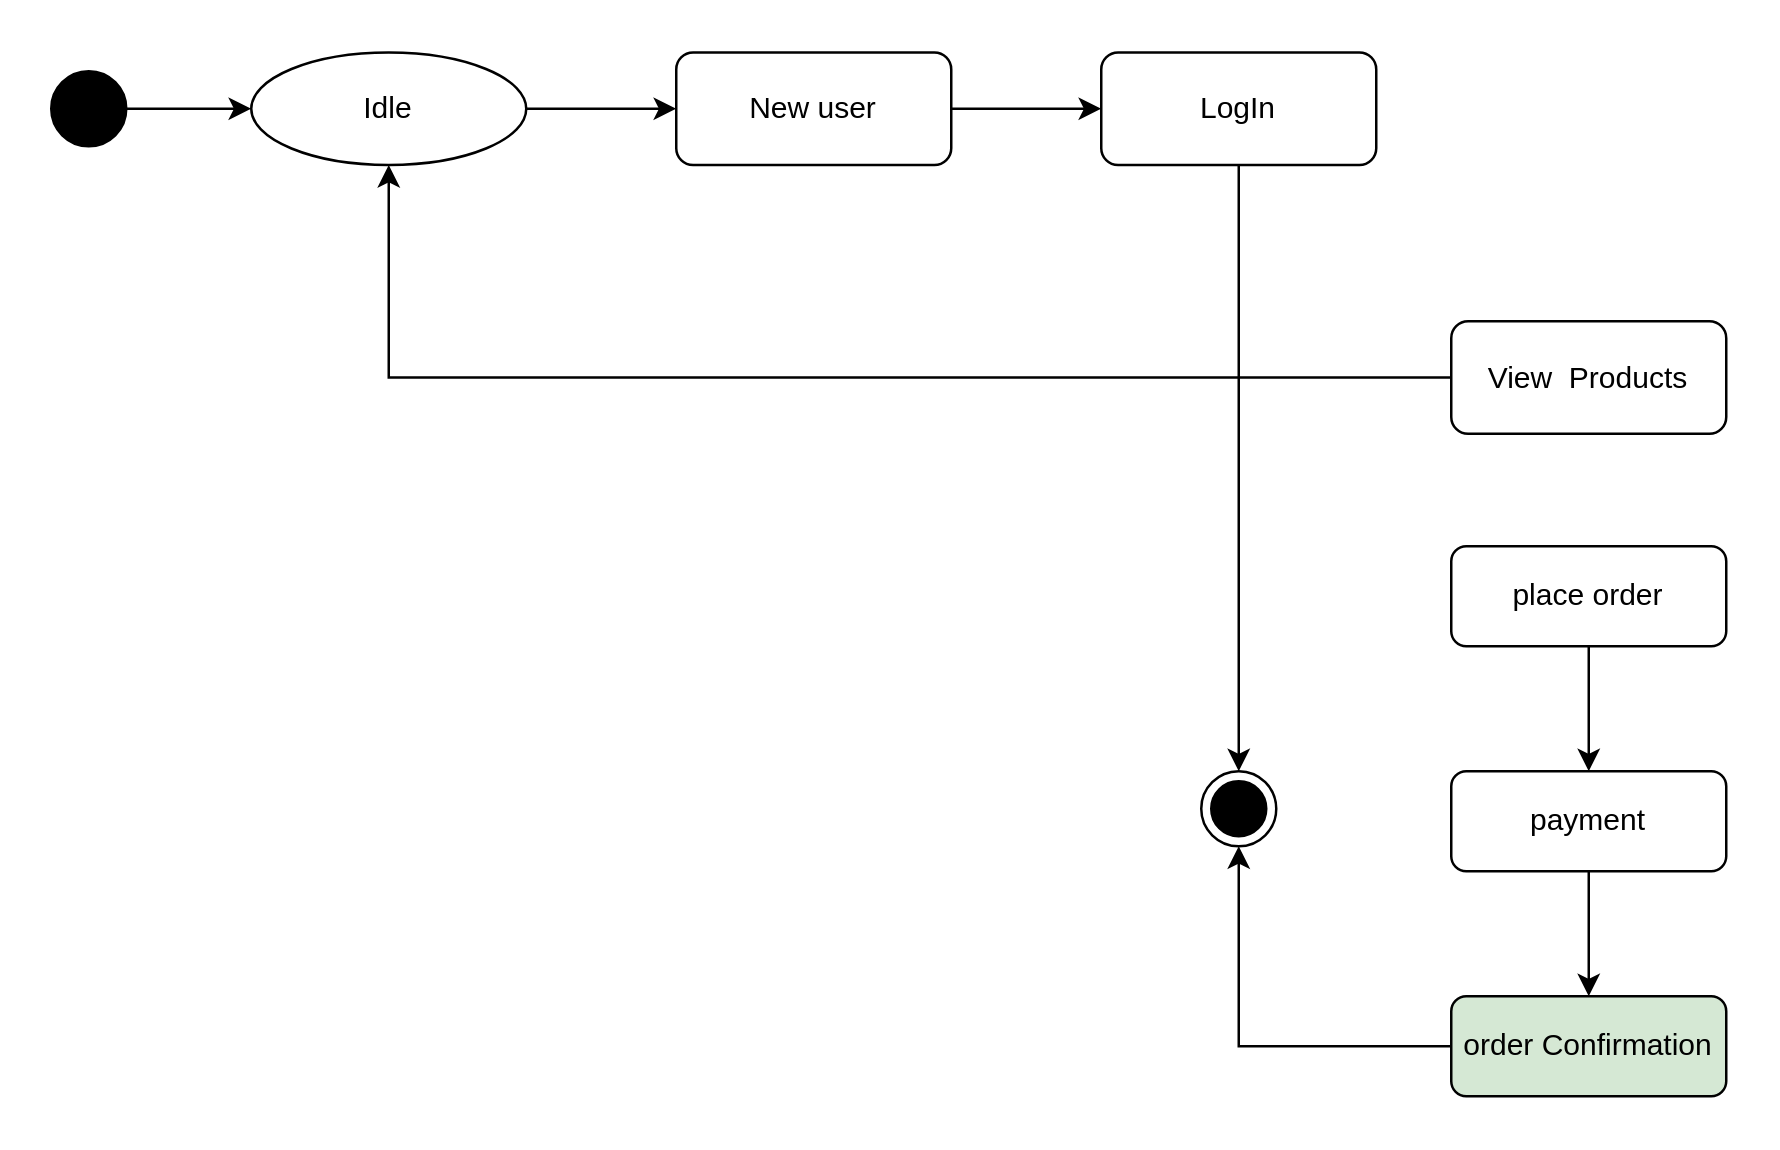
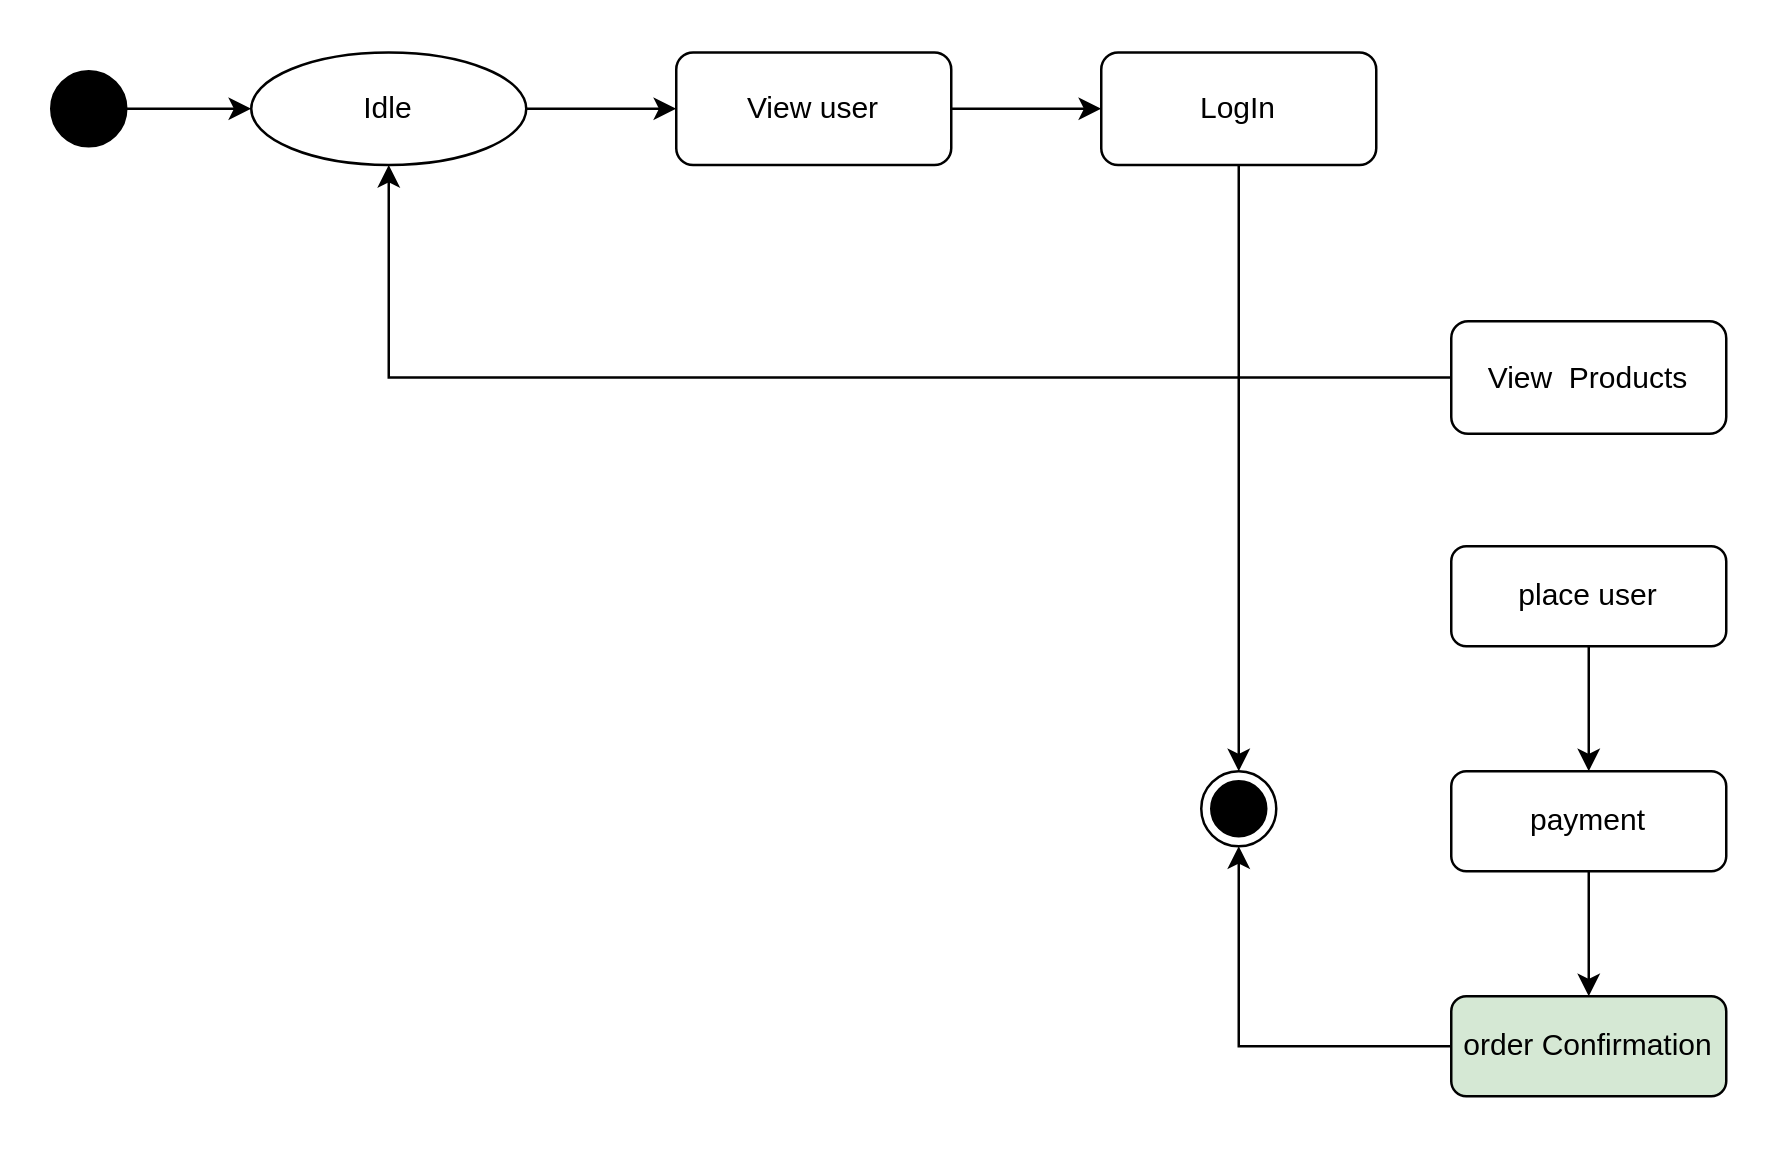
- <mxCell id="7" value="New user" style="rounded=1;whiteSpace=wrap;html=1;" vertex="1" parent="1"><mxGeometry x="270" y="20.5" width="110" height="45" as="geometry" /></mxCell>
+ <mxCell id="7" value="View user" style="rounded=1;whiteSpace=wrap;html=1;" vertex="1" parent="1"><mxGeometry x="270" y="20.5" width="110" height="45" as="geometry" /></mxCell>
- <mxCell id="13" value="place order" style="rounded=1;whiteSpace=wrap;html=1;" vertex="1" parent="1"><mxGeometry x="580" y="218" width="110" height="40" as="geometry" /></mxCell>
+ <mxCell id="13" value="place user" style="rounded=1;whiteSpace=wrap;html=1;" vertex="1" parent="1"><mxGeometry x="580" y="218" width="110" height="40" as="geometry" /></mxCell>
